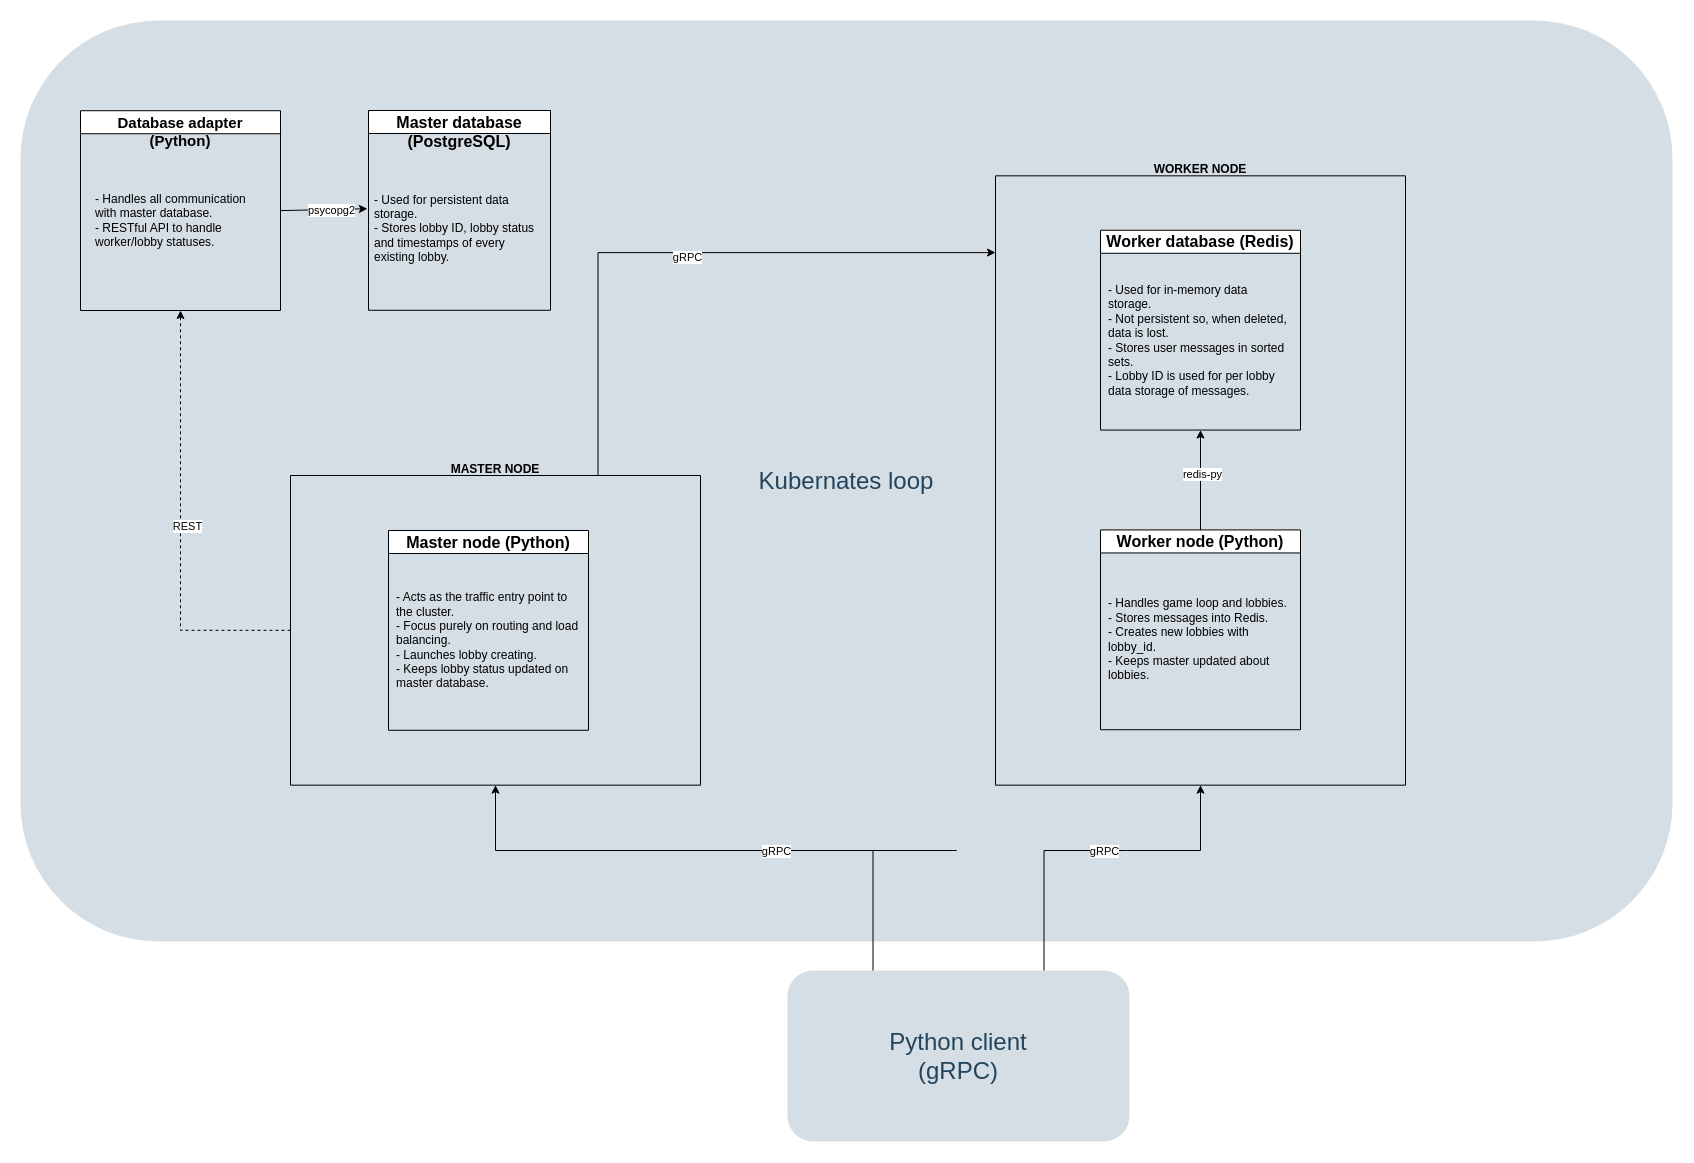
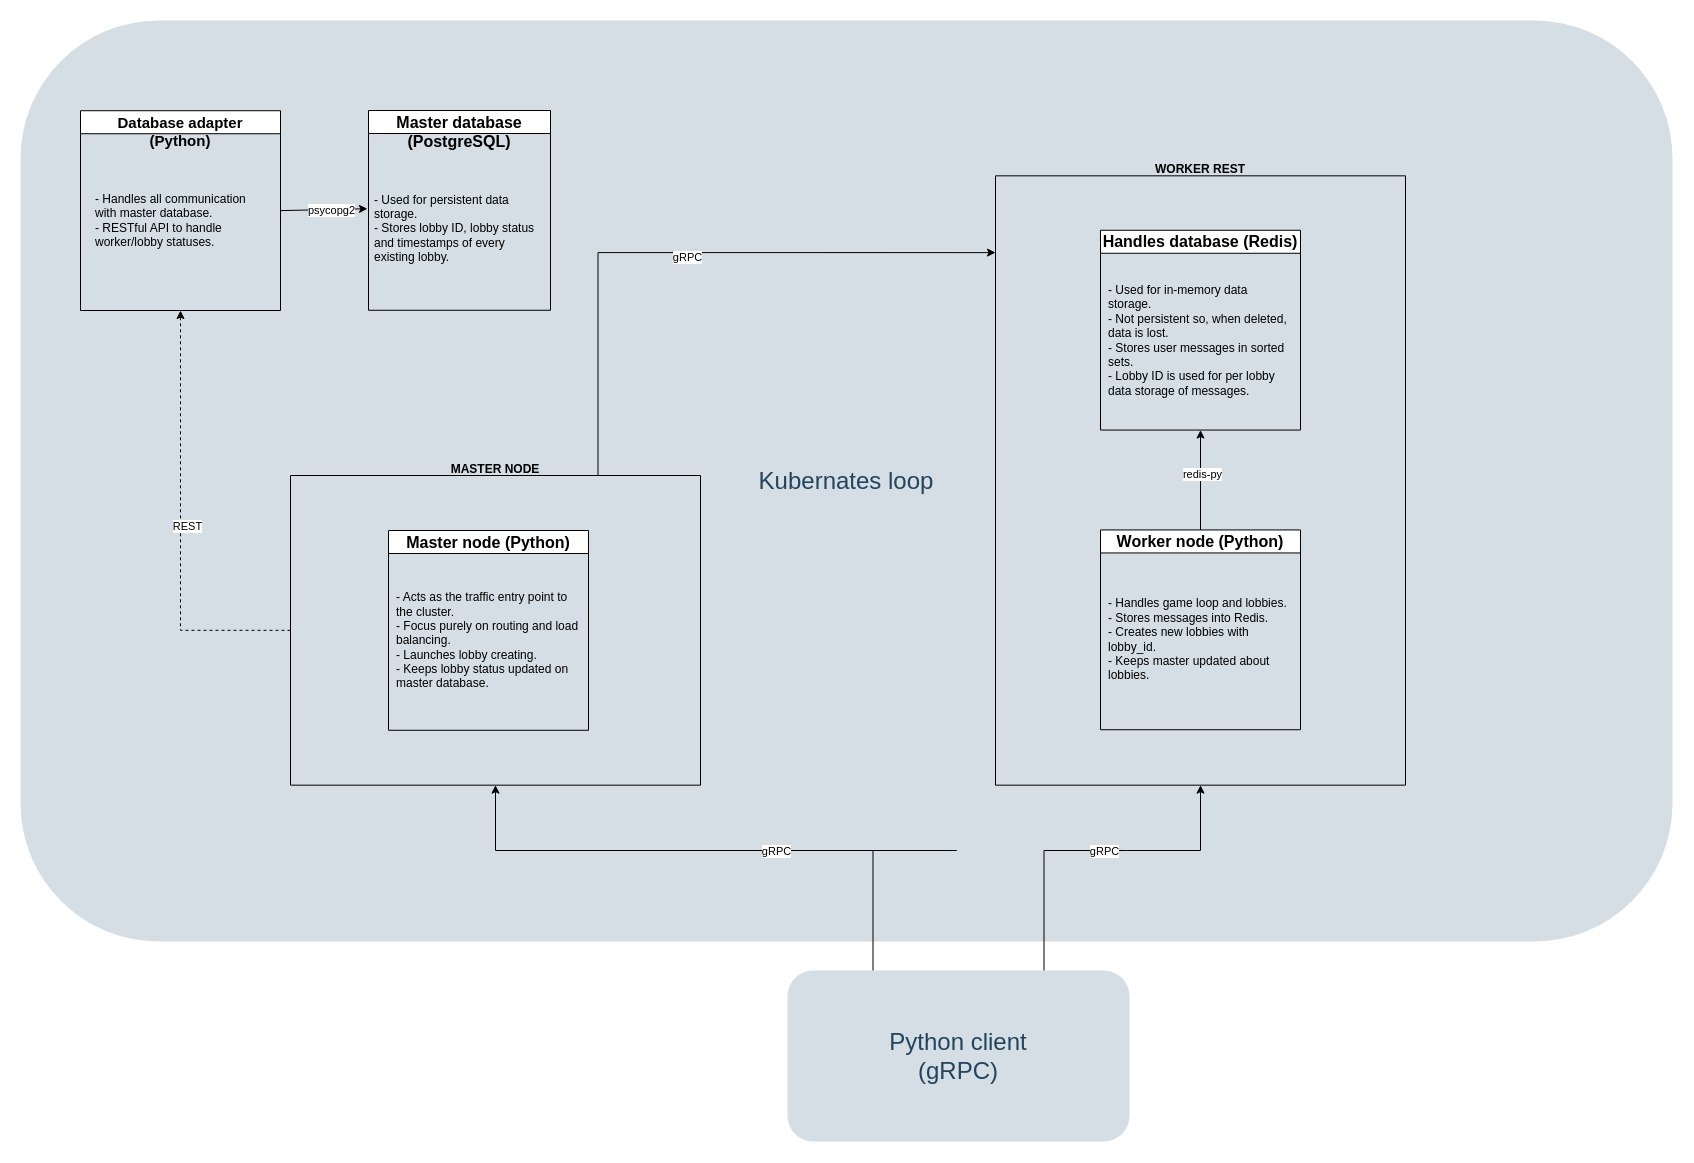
- <mxCell id="11" value="WORKER NODE&#10;" style="swimlane;startSize=0;" parent="2" vertex="1"><mxGeometry x="975" y="155.331" width="410" height="609.338" as="geometry" /></mxCell>
+ <mxCell id="11" value="WORKER REST&#10;" style="swimlane;startSize=0;" parent="2" vertex="1"><mxGeometry x="975" y="155.331" width="410" height="609.338" as="geometry" /></mxCell>
- <mxCell id="9" value="&lt;span style=&quot;font-size: 16px;&quot;&gt;Worker database (Redis)&lt;/span&gt;" style="swimlane;whiteSpace=wrap;html=1;" parent="7" vertex="1"><mxGeometry width="200" height="199.783" as="geometry"><mxRectangle x="214" y="120" width="190" height="30" as="alternateBounds" /></mxGeometry></mxCell>
+ <mxCell id="9" value="&lt;span style=&quot;font-size: 16px;&quot;&gt;Handles database (Redis)&lt;/span&gt;" style="swimlane;whiteSpace=wrap;html=1;" parent="7" vertex="1"><mxGeometry width="200" height="199.783" as="geometry"><mxRectangle x="214" y="120" width="190" height="30" as="alternateBounds" /></mxGeometry></mxCell>
